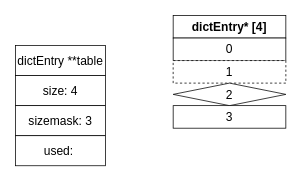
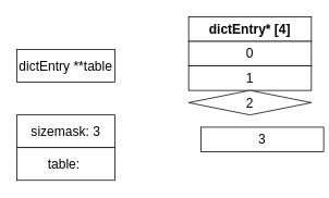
- <mxCell id="8" value="1" style="rounded=0;whiteSpace=wrap;html=1;fontSize=16;fontStyle=0;dashed=1;" vertex="1" parent="1"><mxGeometry x="230" y="80" width="150" height="30" as="geometry" /></mxCell>
+ <mxCell id="8" value="1" style="rounded=0;whiteSpace=wrap;html=1;fontSize=16;fontStyle=0" vertex="1" parent="1"><mxGeometry x="230" y="80" width="150" height="30" as="geometry" /></mxCell>
- <mxCell id="3" value="size: 4" style="rounded=0;whiteSpace=wrap;html=1;fontSize=16;fontStyle=0" vertex="1" parent="1"><mxGeometry x="20" y="100" width="120" height="40" as="geometry" /></mxCell>
- <mxCell id="10" value="3" style="rounded=0;whiteSpace=wrap;html=1;fontSize=16;fontStyle=0" vertex="1" parent="1"><mxGeometry x="230" y="140" width="150" height="30" as="geometry" /></mxCell>
+ <mxCell id="10" value="3" style="rounded=0;whiteSpace=wrap;html=1;fontSize=16;fontStyle=0" vertex="1" parent="1"><mxGeometry x="245" y="155" width="150" height="30" as="geometry" /></mxCell>
- <mxCell id="5" value="used:&amp;nbsp;" style="rounded=0;whiteSpace=wrap;html=1;fontSize=16;fontStyle=0" vertex="1" parent="1"><mxGeometry x="20" y="180" width="120" height="40" as="geometry" /></mxCell>
+ <mxCell id="5" value="table:&amp;nbsp;" style="rounded=0;whiteSpace=wrap;html=1;fontSize=16;fontStyle=0" vertex="1" parent="1"><mxGeometry x="20" y="180" width="120" height="40" as="geometry" /></mxCell>
